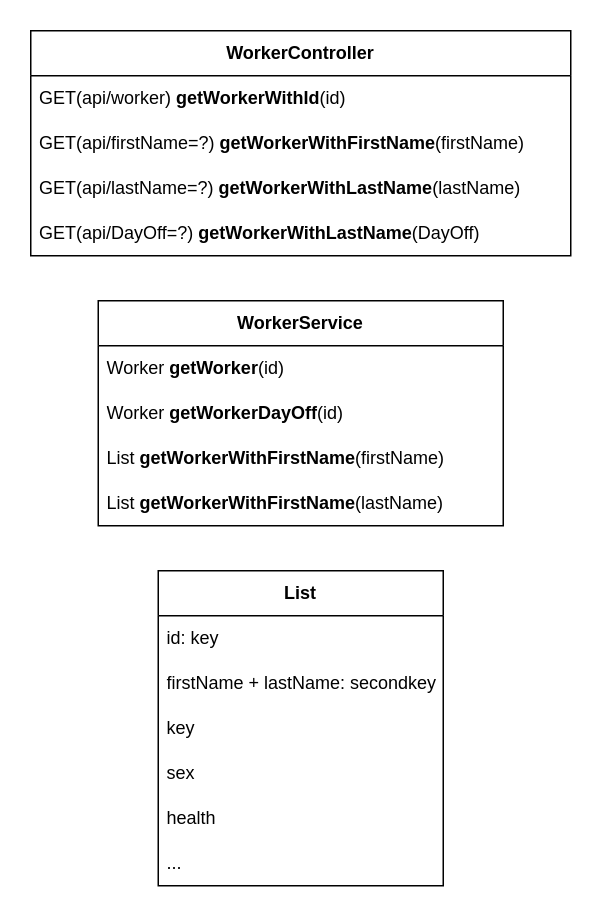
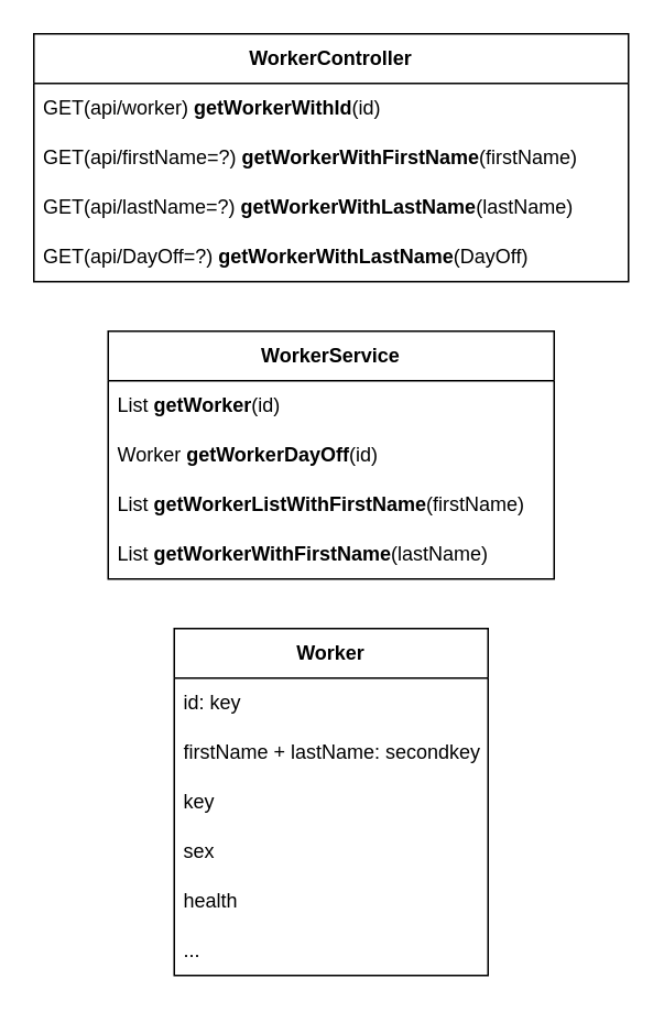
- <mxCell id="10" value="Worker &lt;b&gt;getWorker&lt;/b&gt;(id)" style="text;strokeColor=none;fillColor=none;align=left;verticalAlign=middle;spacingLeft=4;spacingRight=4;overflow=hidden;points=[[0,0.5],[1,0.5]];portConstraint=eastwest;rotatable=0;whiteSpace=wrap;html=1;" parent="9" vertex="1"><mxGeometry y="30" width="270" height="30" as="geometry" /></mxCell>
+ <mxCell id="10" value="List &lt;b&gt;getWorker&lt;/b&gt;(id)" style="text;strokeColor=none;fillColor=none;align=left;verticalAlign=middle;spacingLeft=4;spacingRight=4;overflow=hidden;points=[[0,0.5],[1,0.5]];portConstraint=eastwest;rotatable=0;whiteSpace=wrap;html=1;" parent="9" vertex="1"><mxGeometry y="30" width="270" height="30" as="geometry" /></mxCell>
- <mxCell id="12" value="List &lt;b&gt;getWorkerWithFirstName&lt;/b&gt;(firstName)" style="text;strokeColor=none;fillColor=none;align=left;verticalAlign=middle;spacingLeft=4;spacingRight=4;overflow=hidden;points=[[0,0.5],[1,0.5]];portConstraint=eastwest;rotatable=0;whiteSpace=wrap;html=1;" parent="9" vertex="1"><mxGeometry y="90" width="270" height="30" as="geometry" /></mxCell>
+ <mxCell id="12" value="List &lt;b&gt;getWorkerListWithFirstName&lt;/b&gt;(firstName)" style="text;strokeColor=none;fillColor=none;align=left;verticalAlign=middle;spacingLeft=4;spacingRight=4;overflow=hidden;points=[[0,0.5],[1,0.5]];portConstraint=eastwest;rotatable=0;whiteSpace=wrap;html=1;" parent="9" vertex="1"><mxGeometry y="90" width="270" height="30" as="geometry" /></mxCell>
- <mxCell id="2" value="List" style="swimlane;fontStyle=1;childLayout=stackLayout;horizontal=1;startSize=30;horizontalStack=0;resizeParent=1;resizeParentMax=0;resizeLast=0;collapsible=1;marginBottom=0;whiteSpace=wrap;html=1;" parent="1" vertex="1"><mxGeometry x="105" y="380" width="190" height="210" as="geometry" /></mxCell>
+ <mxCell id="2" value="Worker" style="swimlane;fontStyle=1;childLayout=stackLayout;horizontal=1;startSize=30;horizontalStack=0;resizeParent=1;resizeParentMax=0;resizeLast=0;collapsible=1;marginBottom=0;whiteSpace=wrap;html=1;" parent="1" vertex="1"><mxGeometry x="105" y="380" width="190" height="210" as="geometry" /></mxCell>
